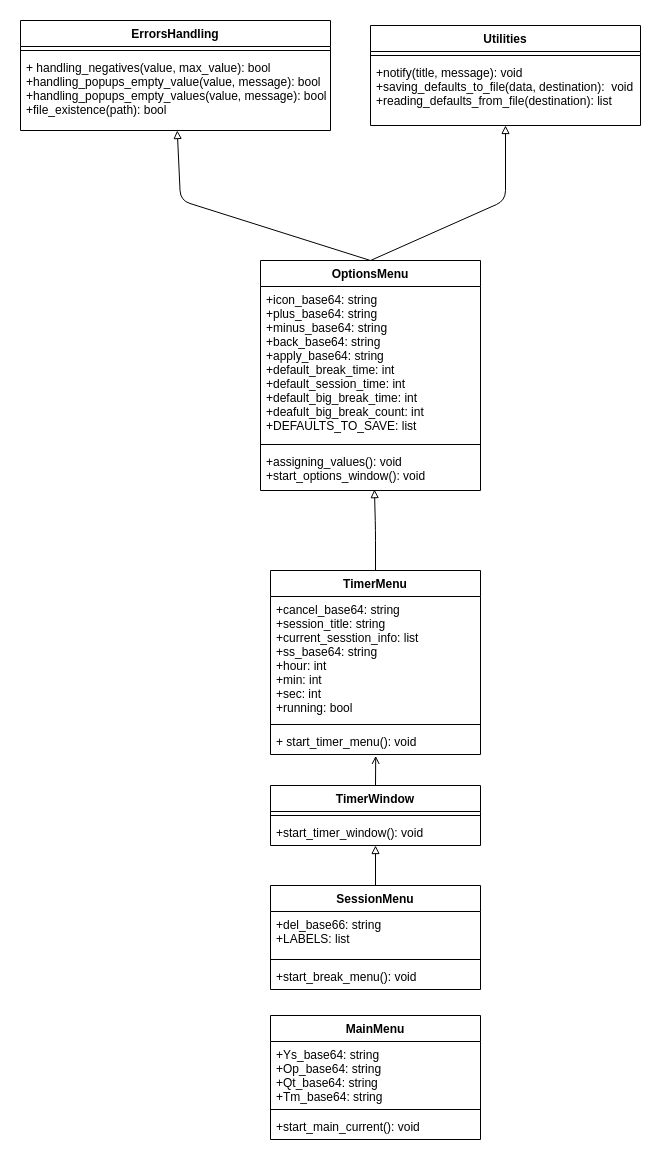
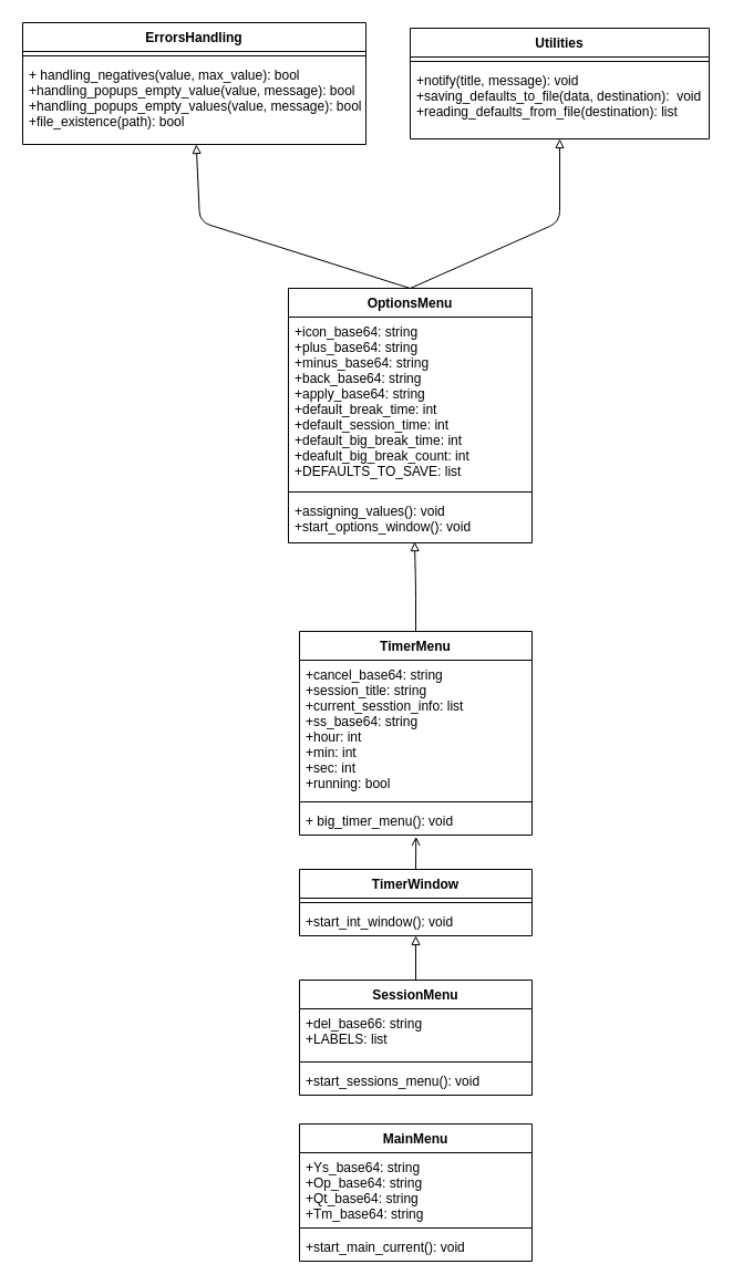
- <mxCell id="17" value="+ start_timer_menu(): void" style="text;strokeColor=none;fillColor=none;align=left;verticalAlign=top;spacingLeft=4;spacingRight=4;overflow=hidden;rotatable=0;points=[[0,0.5],[1,0.5]];portConstraint=eastwest;" parent="14" vertex="1"><mxGeometry y="158" width="210" height="26" as="geometry" /></mxCell>
+ <mxCell id="17" value="+ big_timer_menu(): void" style="text;strokeColor=none;fillColor=none;align=left;verticalAlign=top;spacingLeft=4;spacingRight=4;overflow=hidden;rotatable=0;points=[[0,0.5],[1,0.5]];portConstraint=eastwest;" parent="14" vertex="1"><mxGeometry y="158" width="210" height="26" as="geometry" /></mxCell>
- <mxCell id="21" value="+start_timer_window(): void" style="text;strokeColor=none;fillColor=none;align=left;verticalAlign=top;spacingLeft=4;spacingRight=4;overflow=hidden;rotatable=0;points=[[0,0.5],[1,0.5]];portConstraint=eastwest;" parent="19" vertex="1"><mxGeometry y="34" width="210" height="26" as="geometry" /></mxCell>
+ <mxCell id="21" value="+start_int_window(): void" style="text;strokeColor=none;fillColor=none;align=left;verticalAlign=top;spacingLeft=4;spacingRight=4;overflow=hidden;rotatable=0;points=[[0,0.5],[1,0.5]];portConstraint=eastwest;" parent="19" vertex="1"><mxGeometry y="34" width="210" height="26" as="geometry" /></mxCell>
- <mxCell id="26" value="+start_break_menu(): void" style="text;strokeColor=none;fillColor=none;align=left;verticalAlign=top;spacingLeft=4;spacingRight=4;overflow=hidden;rotatable=0;points=[[0,0.5],[1,0.5]];portConstraint=eastwest;" parent="23" vertex="1"><mxGeometry y="78" width="210" height="26" as="geometry" /></mxCell>
+ <mxCell id="26" value="+start_sessions_menu(): void" style="text;strokeColor=none;fillColor=none;align=left;verticalAlign=top;spacingLeft=4;spacingRight=4;overflow=hidden;rotatable=0;points=[[0,0.5],[1,0.5]];portConstraint=eastwest;" parent="23" vertex="1"><mxGeometry y="78" width="210" height="26" as="geometry" /></mxCell>
